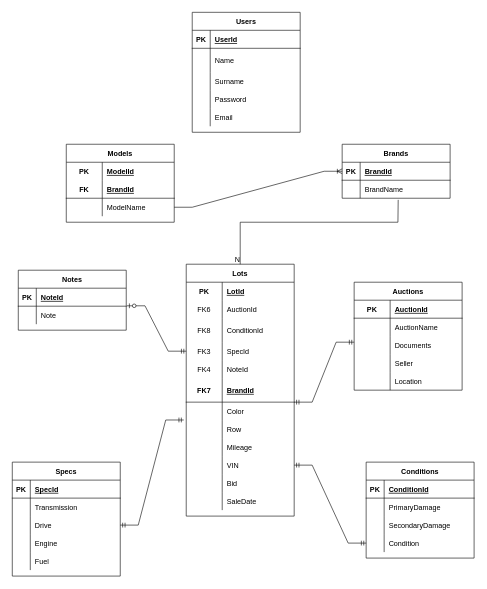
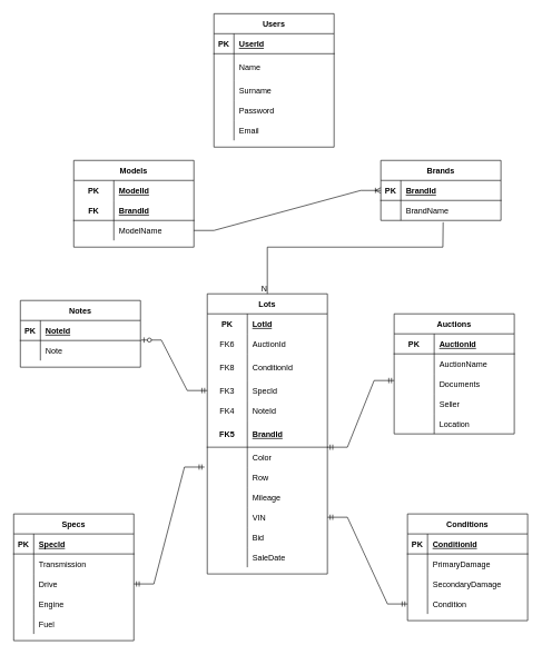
- <mxCell id="36" value="FK7" style="shape=partialRectangle;connectable=0;fillColor=none;top=0;left=0;bottom=0;right=0;fontStyle=1;overflow=hidden;" vertex="1" parent="35"><mxGeometry width="60" height="40" as="geometry"><mxRectangle width="60" height="40" as="alternateBounds" /></mxGeometry></mxCell>
+ <mxCell id="36" value="FK5" style="shape=partialRectangle;connectable=0;fillColor=none;top=0;left=0;bottom=0;right=0;fontStyle=1;overflow=hidden;" vertex="1" parent="35"><mxGeometry width="60" height="40" as="geometry"><mxRectangle width="60" height="40" as="alternateBounds" /></mxGeometry></mxCell>
